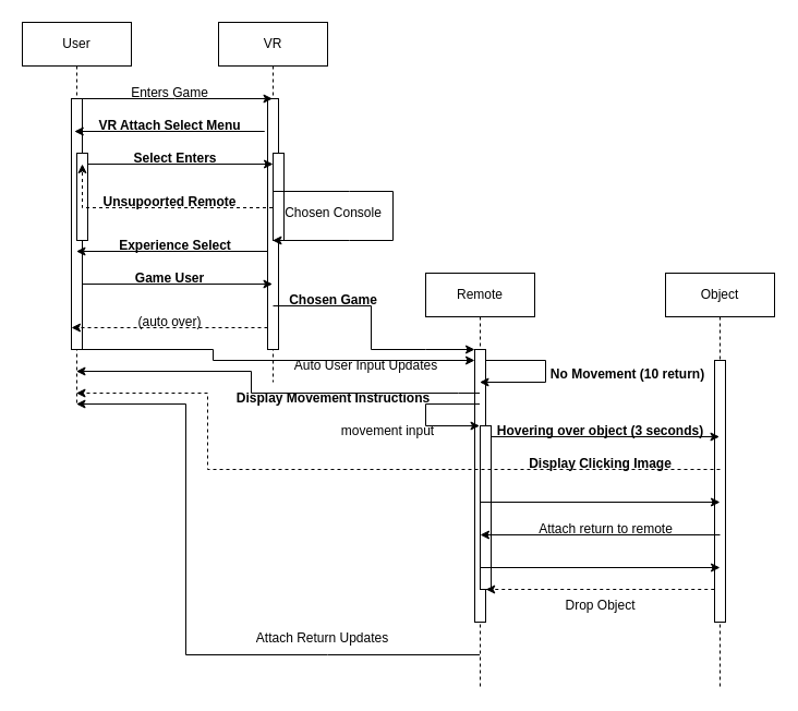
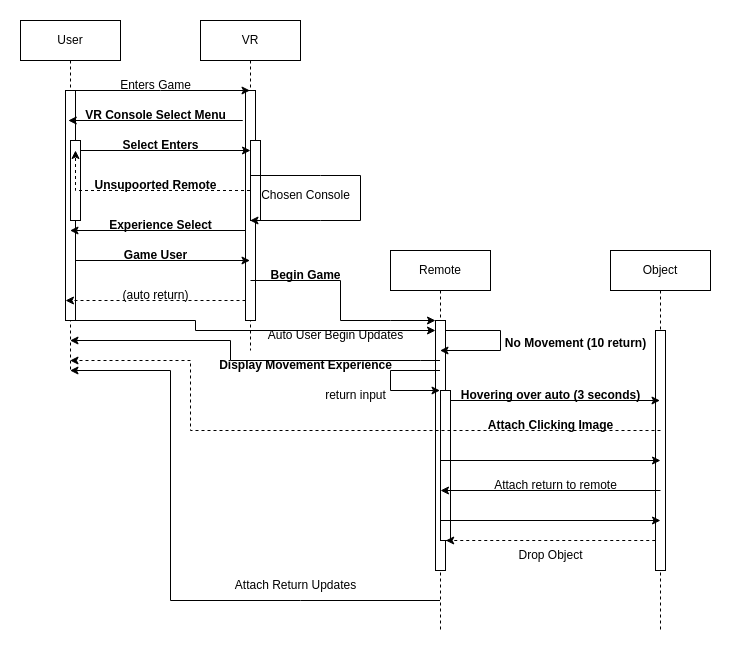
- <mxCell id="16" value="&lt;b&gt;VR Attach Select Menu&lt;/b&gt;" style="text;html=1;align=center;verticalAlign=middle;resizable=0;points=[];autosize=1;strokeColor=none;fillColor=none;" parent="1" vertex="1"><mxGeometry x="75" y="100" width="160" height="30" as="geometry" /></mxCell>
+ <mxCell id="16" value="&lt;b&gt;VR Console Select Menu&lt;/b&gt;" style="text;html=1;align=center;verticalAlign=middle;resizable=0;points=[];autosize=1;strokeColor=none;fillColor=none;" parent="1" vertex="1"><mxGeometry x="75" y="100" width="160" height="30" as="geometry" /></mxCell>
- <mxCell id="30" value="&lt;b&gt;Chosen Game&lt;/b&gt;" style="text;html=1;align=center;verticalAlign=middle;resizable=0;points=[];autosize=1;strokeColor=none;fillColor=none;" parent="1" vertex="1"><mxGeometry x="260" y="260" width="90" height="30" as="geometry" /></mxCell>
+ <mxCell id="30" value="&lt;b&gt;Begin Game&lt;/b&gt;" style="text;html=1;align=center;verticalAlign=middle;resizable=0;points=[];autosize=1;strokeColor=none;fillColor=none;" parent="1" vertex="1"><mxGeometry x="260" y="260" width="90" height="30" as="geometry" /></mxCell>
- <mxCell id="28" value="(auto over)" style="text;html=1;align=center;verticalAlign=middle;resizable=0;points=[];autosize=1;strokeColor=none;fillColor=none;" parent="1" vertex="1"><mxGeometry x="110" y="280" width="90" height="30" as="geometry" /></mxCell>
+ <mxCell id="28" value="(auto return)" style="text;html=1;align=center;verticalAlign=middle;resizable=0;points=[];autosize=1;strokeColor=none;fillColor=none;" parent="1" vertex="1"><mxGeometry x="110" y="280" width="90" height="30" as="geometry" /></mxCell>
- <mxCell id="32" value="Auto User Input Updates" style="text;html=1;align=center;verticalAlign=middle;resizable=0;points=[];autosize=1;strokeColor=none;fillColor=none;" parent="1" vertex="1"><mxGeometry x="260" y="320" width="150" height="30" as="geometry" /></mxCell>
+ <mxCell id="32" value="Auto User Begin Updates" style="text;html=1;align=center;verticalAlign=middle;resizable=0;points=[];autosize=1;strokeColor=none;fillColor=none;" parent="1" vertex="1"><mxGeometry x="260" y="320" width="150" height="30" as="geometry" /></mxCell>
- <mxCell id="50" value="&lt;b&gt;Display Movement Instructions&lt;/b&gt;" style="text;html=1;align=center;verticalAlign=middle;resizable=0;points=[];autosize=1;strokeColor=none;fillColor=none;" parent="1" vertex="1"><mxGeometry x="205" y="350" width="200" height="30" as="geometry" /></mxCell>
+ <mxCell id="50" value="&lt;b&gt;Display Movement Experience&lt;/b&gt;" style="text;html=1;align=center;verticalAlign=middle;resizable=0;points=[];autosize=1;strokeColor=none;fillColor=none;" parent="1" vertex="1"><mxGeometry x="205" y="350" width="200" height="30" as="geometry" /></mxCell>
- <mxCell id="34" value="movement input" style="text;html=1;align=center;verticalAlign=middle;resizable=0;points=[];autosize=1;strokeColor=none;fillColor=none;" parent="1" vertex="1"><mxGeometry x="300" y="380" width="110" height="30" as="geometry" /></mxCell>
+ <mxCell id="34" value="return input" style="text;html=1;align=center;verticalAlign=middle;resizable=0;points=[];autosize=1;strokeColor=none;fillColor=none;" parent="1" vertex="1"><mxGeometry x="300" y="380" width="110" height="30" as="geometry" /></mxCell>
- <mxCell id="36" value="&lt;b&gt;Hovering over object (3 seconds)&lt;/b&gt;" style="text;html=1;align=center;verticalAlign=middle;resizable=0;points=[];autosize=1;strokeColor=none;fillColor=none;" parent="1" vertex="1"><mxGeometry x="445" y="380" width="210" height="30" as="geometry" /></mxCell>
+ <mxCell id="36" value="&lt;b&gt;Hovering over auto (3 seconds)&lt;/b&gt;" style="text;html=1;align=center;verticalAlign=middle;resizable=0;points=[];autosize=1;strokeColor=none;fillColor=none;" parent="1" vertex="1"><mxGeometry x="445" y="380" width="210" height="30" as="geometry" /></mxCell>
- <mxCell id="38" value="&lt;b&gt;Display Clicking Image&lt;/b&gt;" style="text;html=1;align=center;verticalAlign=middle;resizable=0;points=[];autosize=1;strokeColor=none;fillColor=none;" parent="1" vertex="1"><mxGeometry x="475" y="410" width="150" height="30" as="geometry" /></mxCell>
+ <mxCell id="38" value="&lt;b&gt;Attach Clicking Image&lt;/b&gt;" style="text;html=1;align=center;verticalAlign=middle;resizable=0;points=[];autosize=1;strokeColor=none;fillColor=none;" parent="1" vertex="1"><mxGeometry x="475" y="410" width="150" height="30" as="geometry" /></mxCell>
